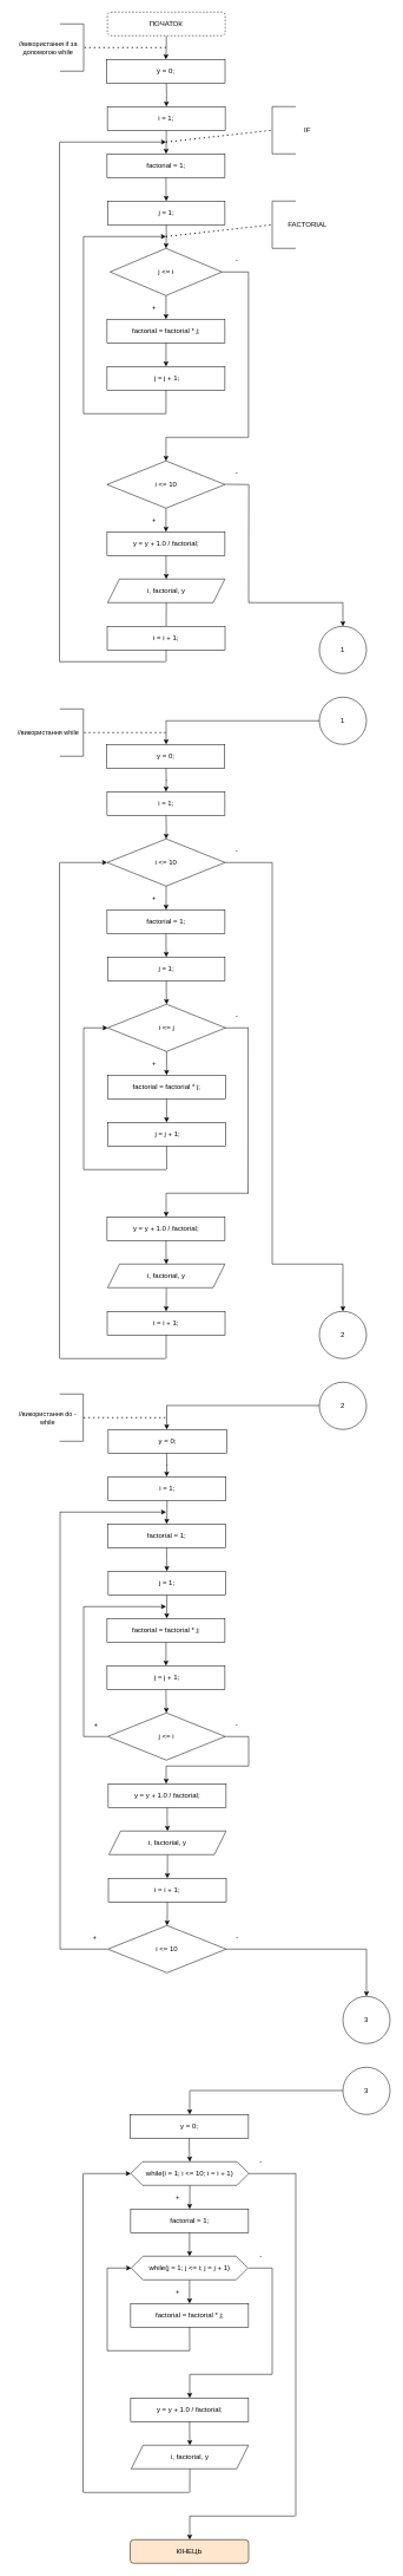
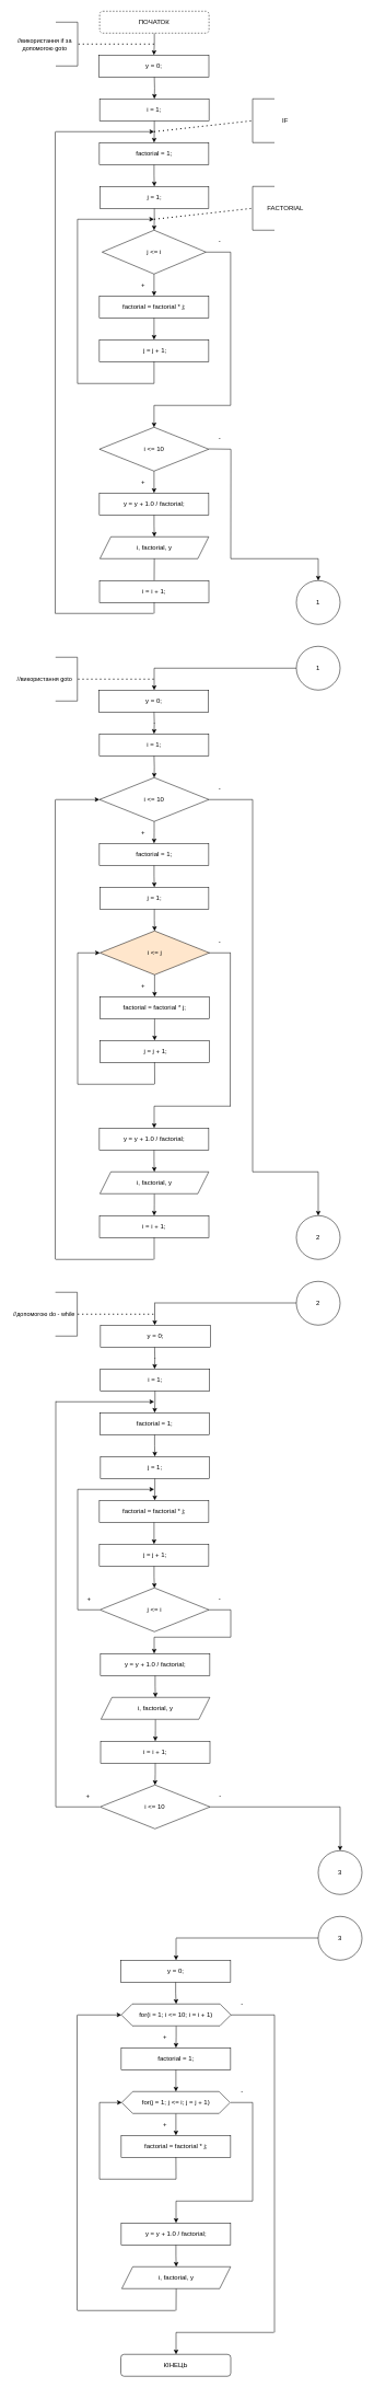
- <mxCell id="11" value="&lt;span&gt;//використання if за допомогою while&lt;/span&gt;" style="text;html=1;strokeColor=none;fillColor=none;align=center;verticalAlign=middle;whiteSpace=wrap;rounded=0;fontSize=11;" parent="1" vertex="1"><mxGeometry x="21" y="40" width="119.5" height="80" as="geometry" /></mxCell>
+ <mxCell id="11" value="&lt;span&gt;//використання if за допомогою goto&lt;/span&gt;" style="text;html=1;strokeColor=none;fillColor=none;align=center;verticalAlign=middle;whiteSpace=wrap;rounded=0;fontSize=11;" parent="1" vertex="1"><mxGeometry x="21" y="40" width="119.5" height="80" as="geometry" /></mxCell>
- <mxCell id="66" value="&lt;span&gt;//використання while&lt;/span&gt;" style="text;html=1;strokeColor=none;fillColor=none;align=center;verticalAlign=middle;whiteSpace=wrap;rounded=0;fontSize=11;" parent="1" vertex="1"><mxGeometry x="20.5" y="1200" width="119.5" height="80" as="geometry" /></mxCell>
+ <mxCell id="66" value="&lt;span&gt;//використання goto&lt;/span&gt;" style="text;html=1;strokeColor=none;fillColor=none;align=center;verticalAlign=middle;whiteSpace=wrap;rounded=0;fontSize=11;" parent="1" vertex="1"><mxGeometry x="20.5" y="1200" width="119.5" height="80" as="geometry" /></mxCell>
- <mxCell id="76" value="i &amp;lt;= j" style="rhombus;whiteSpace=wrap;html=1;rounded=0;" parent="1" vertex="1"><mxGeometry x="181.75" y="1700" width="200" height="80" as="geometry" /></mxCell>
+ <mxCell id="76" value="i &amp;lt;= j" style="rhombus;whiteSpace=wrap;html=1;rounded=0;fillColor=#ffe6cc;" parent="1" vertex="1"><mxGeometry x="181.75" y="1700" width="200" height="80" as="geometry" /></mxCell>
- <mxCell id="112" value="&lt;span&gt;//використання do - while&lt;/span&gt;" style="text;html=1;strokeColor=none;fillColor=none;align=center;verticalAlign=middle;whiteSpace=wrap;rounded=0;fontSize=11;" parent="1" vertex="1"><mxGeometry x="20.25" y="2360" width="119.5" height="80" as="geometry" /></mxCell>
+ <mxCell id="112" value="&lt;span&gt;//допомогою do - while&lt;/span&gt;" style="text;html=1;strokeColor=none;fillColor=none;align=center;verticalAlign=middle;whiteSpace=wrap;rounded=0;fontSize=11;" parent="1" vertex="1"><mxGeometry x="20.25" y="2360" width="119.5" height="80" as="geometry" /></mxCell>
- <mxCell id="152" value="while(i = 1; i &amp;lt;= 10; i = i + 1)" style="shape=hexagon;perimeter=hexagonPerimeter2;whiteSpace=wrap;html=1;fixedSize=1;rounded=0;" parent="1" vertex="1"><mxGeometry x="221" y="3660" width="200.25" height="40" as="geometry" /></mxCell>
+ <mxCell id="152" value="for(i = 1; i &amp;lt;= 10; i = i + 1)" style="shape=hexagon;perimeter=hexagonPerimeter2;whiteSpace=wrap;html=1;fixedSize=1;rounded=0;" parent="1" vertex="1"><mxGeometry x="221" y="3660" width="200.25" height="40" as="geometry" /></mxCell>
- <mxCell id="164" value="while(j = 1; j &amp;lt;= i; j = j + 1)" style="shape=hexagon;perimeter=hexagonPerimeter2;whiteSpace=wrap;html=1;fixedSize=1;rounded=0;" parent="1" vertex="1"><mxGeometry x="221.75" y="3820" width="198" height="40" as="geometry" /></mxCell>
+ <mxCell id="164" value="for(j = 1; j &amp;lt;= i; j = j + 1)" style="shape=hexagon;perimeter=hexagonPerimeter2;whiteSpace=wrap;html=1;fixedSize=1;rounded=0;" parent="1" vertex="1"><mxGeometry x="221.75" y="3820" width="198" height="40" as="geometry" /></mxCell>
- <mxCell id="185" value="КІНЕЦЬ" style="rounded=1;whiteSpace=wrap;html=1;fillColor=#ffe6cc;" parent="1" vertex="1"><mxGeometry x="220" y="4300" width="201" height="40" as="geometry" /></mxCell>
+ <mxCell id="185" value="КІНЕЦЬ" style="rounded=1;whiteSpace=wrap;html=1;" parent="1" vertex="1"><mxGeometry x="220" y="4300" width="201" height="40" as="geometry" /></mxCell>
